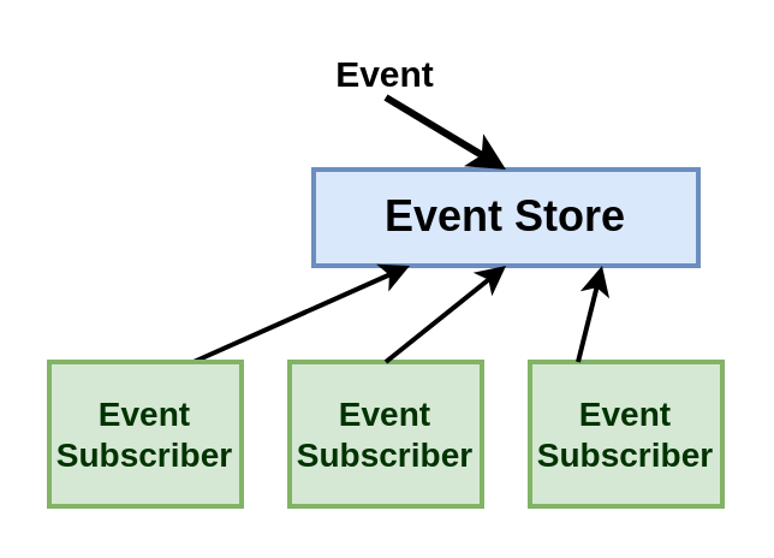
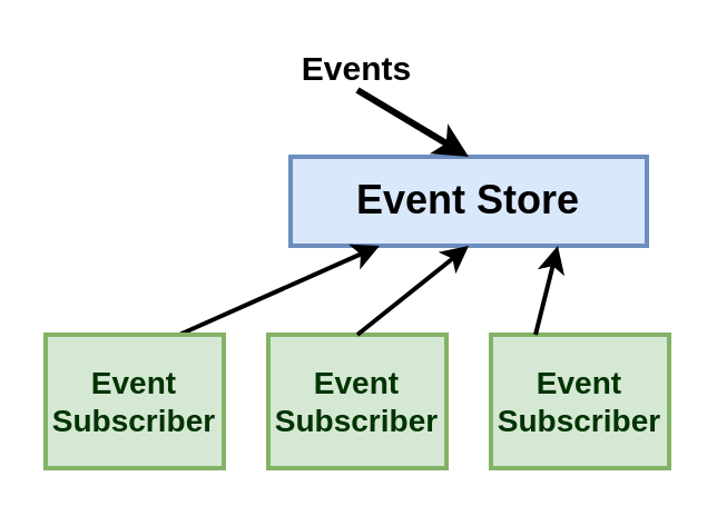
- <mxCell id="4" value="&lt;font style=&quot;font-size: 15px&quot;&gt;&lt;b&gt;Event&lt;/b&gt;&lt;/font&gt;" style="text;html=1;strokeColor=none;fillColor=none;align=center;verticalAlign=middle;whiteSpace=wrap;rounded=0;" vertex="1" parent="1"><mxGeometry x="135" y="20" width="50" height="20" as="geometry" /></mxCell>
+ <mxCell id="4" value="&lt;font style=&quot;font-size: 15px&quot;&gt;&lt;b&gt;Events&lt;/b&gt;&lt;/font&gt;" style="text;html=1;strokeColor=none;fillColor=none;align=center;verticalAlign=middle;whiteSpace=wrap;rounded=0;" vertex="1" parent="1"><mxGeometry x="135" y="20" width="50" height="20" as="geometry" /></mxCell>
